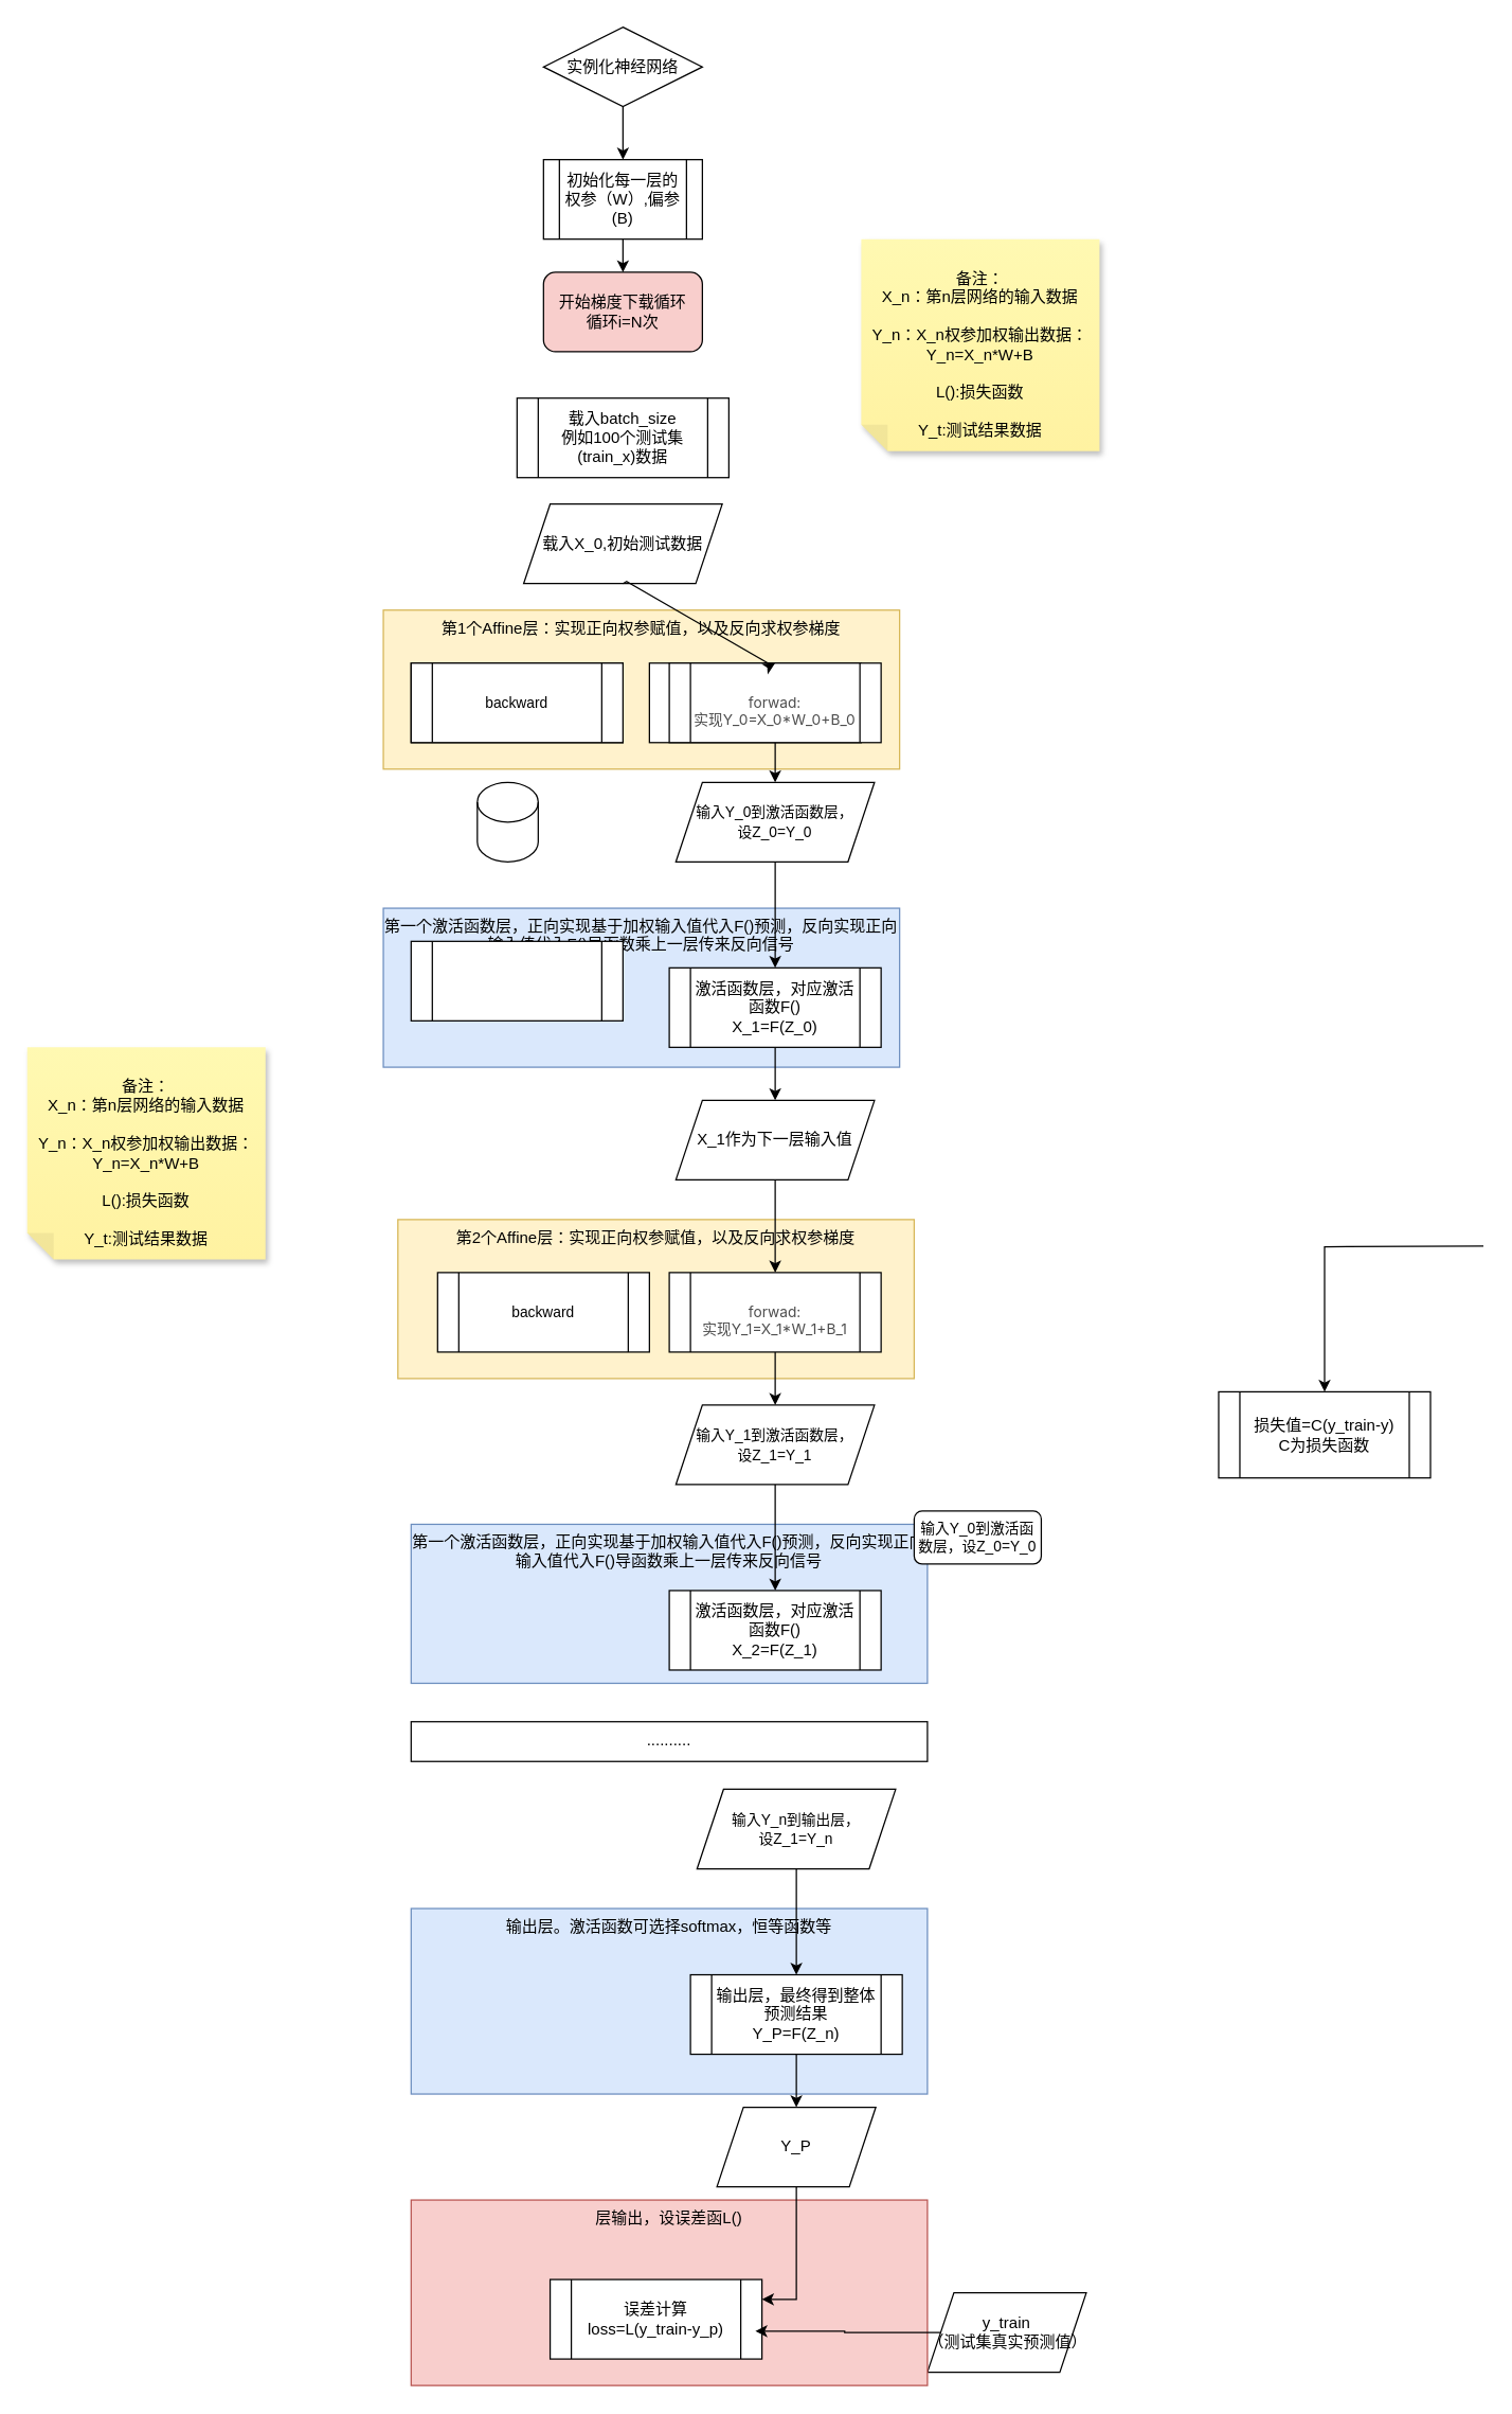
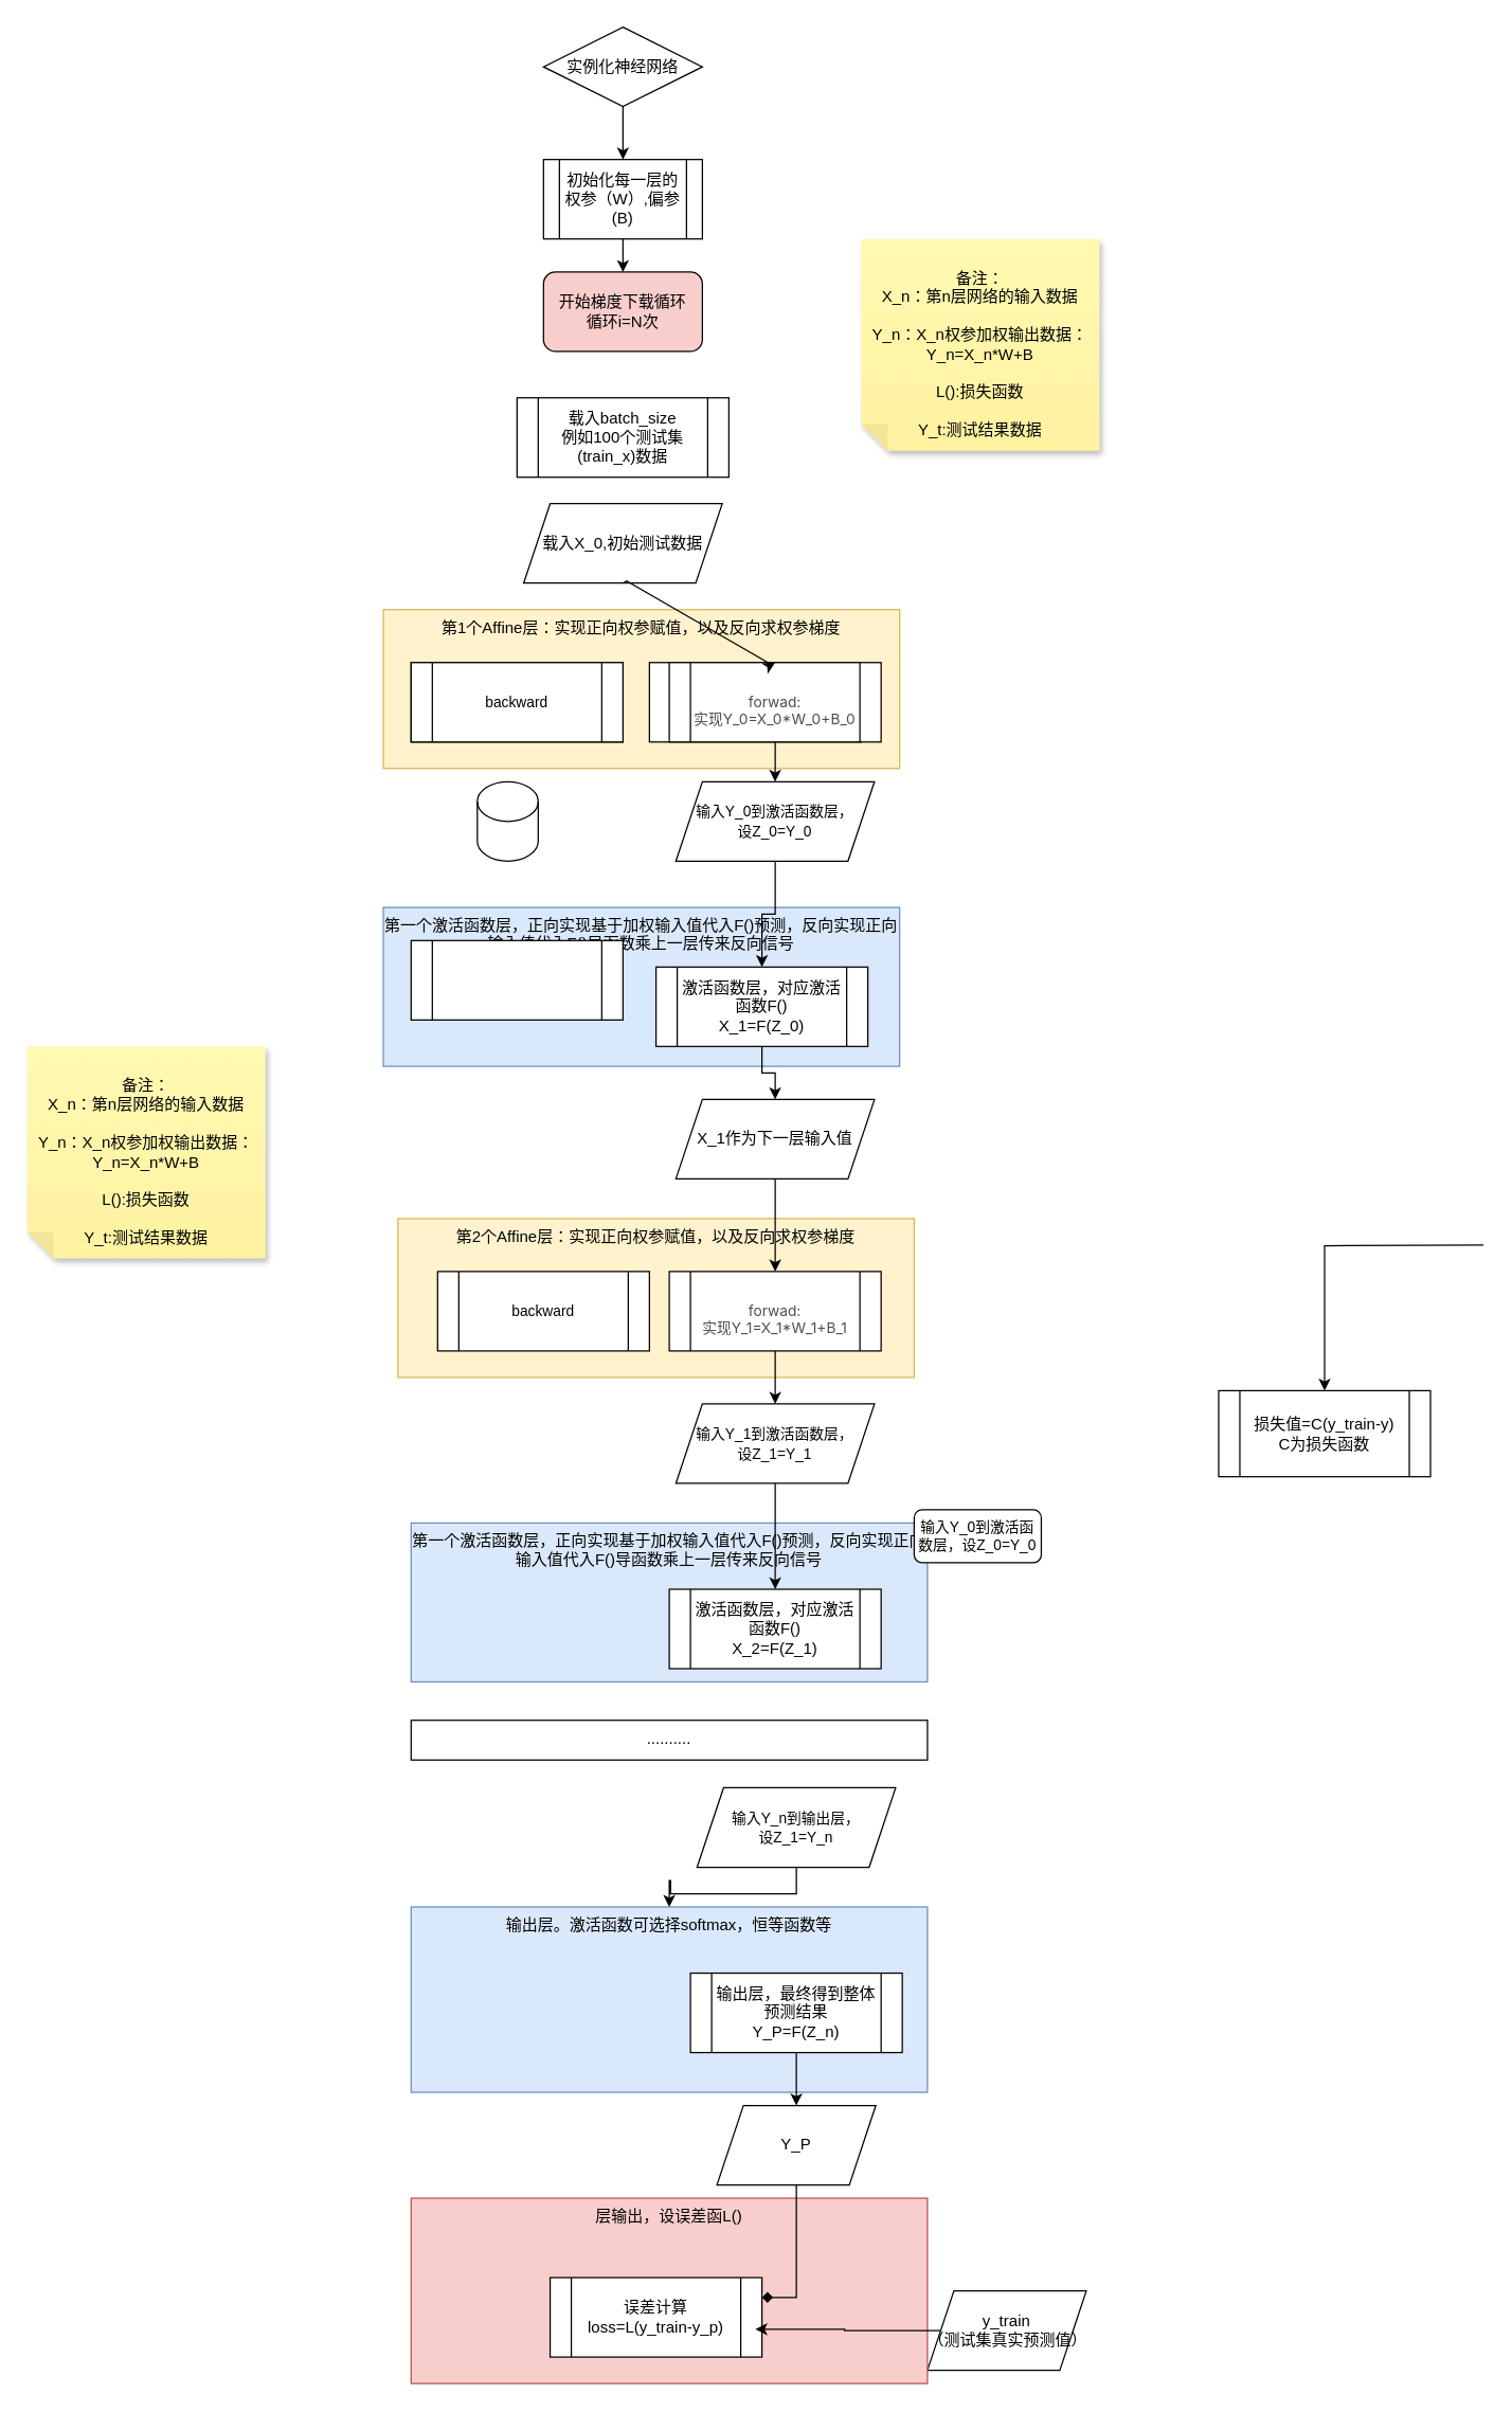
- <mxCell id="12" value="激活函数层，对应激活函数F()&lt;br&gt;X_1=F(Z_0)" style="shape=process;whiteSpace=wrap;html=1;backgroundOutline=1;" vertex="1" parent="1"><mxGeometry x="505" y="730" width="160" height="60" as="geometry" /></mxCell>
+ <mxCell id="12" value="激活函数层，对应激活函数F()&lt;br&gt;X_1=F(Z_0)" style="shape=process;whiteSpace=wrap;html=1;backgroundOutline=1;" vertex="1" parent="1"><mxGeometry x="495" y="730" width="160" height="60" as="geometry" /></mxCell>
- <mxCell id="37" style="edgeStyle=orthogonalEdgeStyle;rounded=0;orthogonalLoop=1;jettySize=auto;html=1;entryX=0.5;entryY=0;entryDx=0;entryDy=0;fontSize=11;" edge="1" parent="1" source="38" target="42"><mxGeometry relative="1" as="geometry" /></mxCell>
+ <mxCell id="37" style="edgeStyle=orthogonalEdgeStyle;rounded=0;orthogonalLoop=1;jettySize=auto;html=1;fontSize=11;" edge="1" parent="1" source="38" target="35"><mxGeometry relative="1" as="geometry" /></mxCell>
- <mxCell id="47" style="edgeStyle=orthogonalEdgeStyle;rounded=0;orthogonalLoop=1;jettySize=auto;html=1;entryX=1;entryY=0.25;entryDx=0;entryDy=0;fontSize=11;" edge="1" parent="1" source="48" target="45"><mxGeometry relative="1" as="geometry" /></mxCell>
+ <mxCell id="47" style="edgeStyle=orthogonalEdgeStyle;rounded=0;orthogonalLoop=1;jettySize=auto;html=1;entryX=1;entryY=0.25;entryDx=0;entryDy=0;fontSize=11;endArrow=diamond;" edge="1" parent="1" source="48" target="45"><mxGeometry relative="1" as="geometry" /></mxCell>
